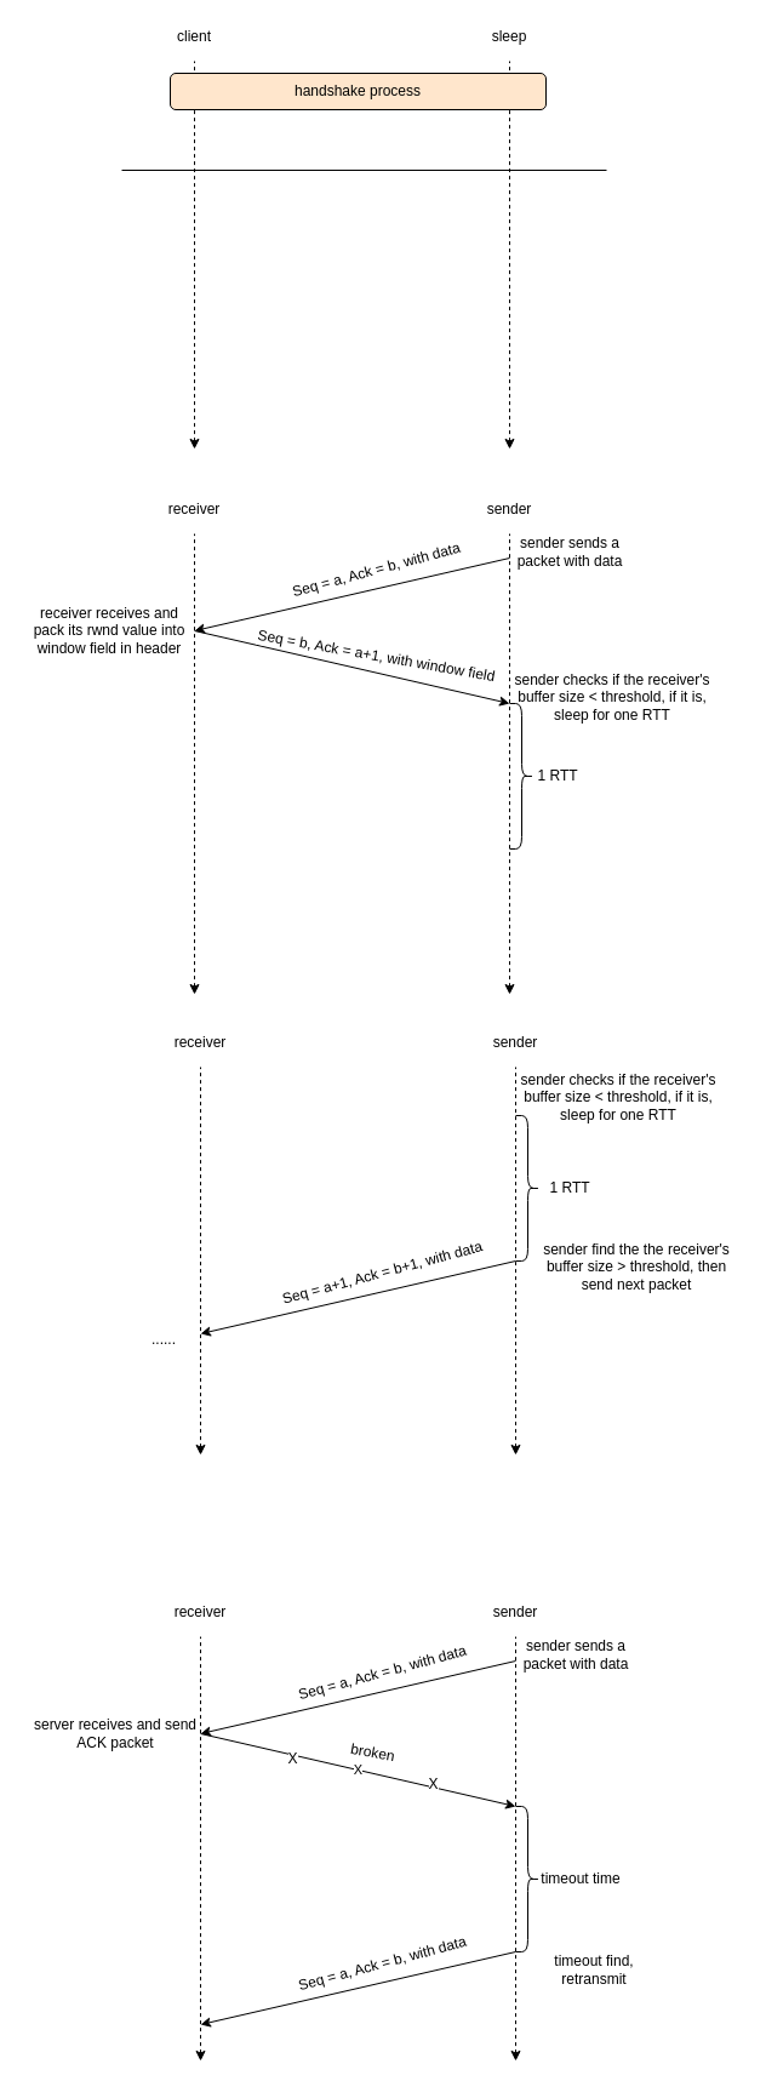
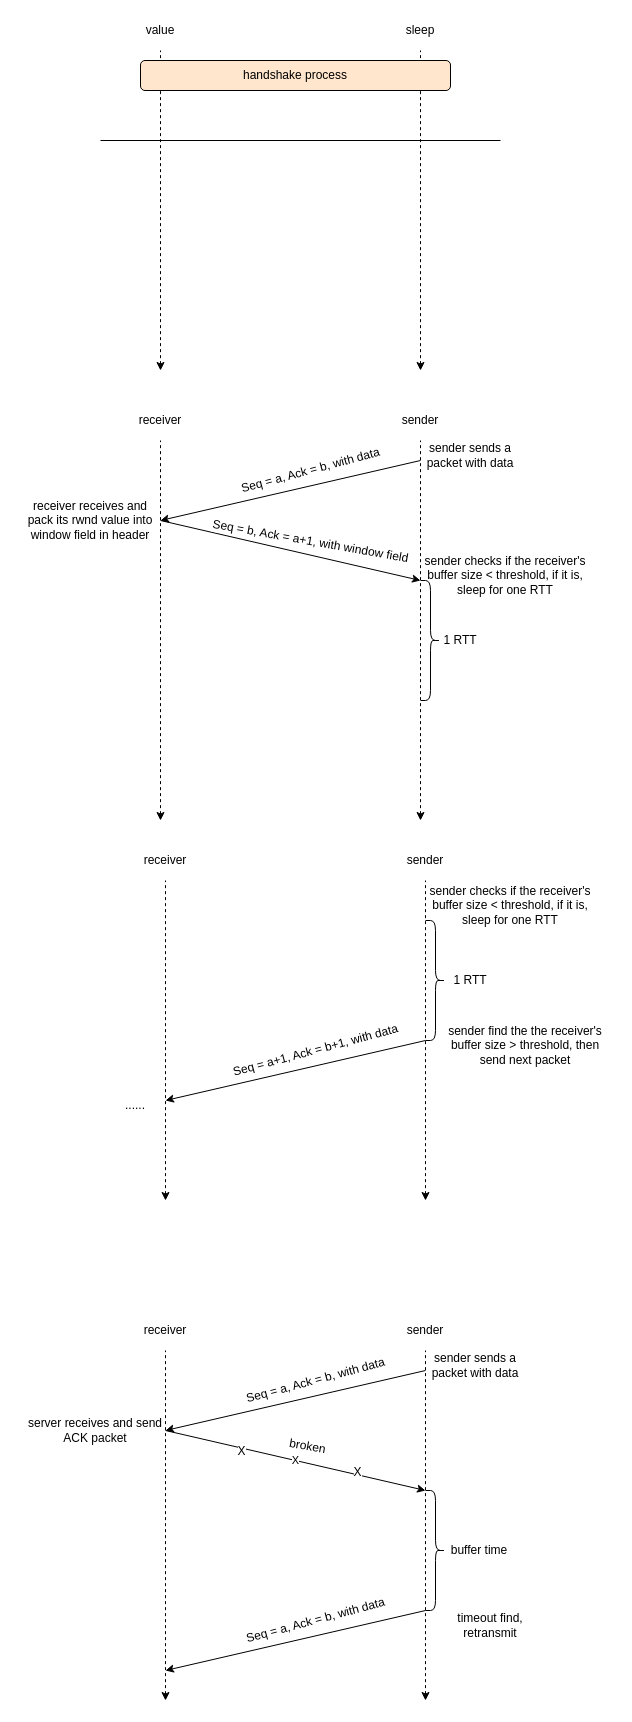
- <mxCell id="4" value="client" style="text;html=1;strokeColor=none;fillColor=none;align=center;verticalAlign=middle;whiteSpace=wrap;rounded=0;" parent="1" vertex="1"><mxGeometry x="140" y="20" width="40" height="20" as="geometry" /></mxCell>
+ <mxCell id="4" value="value" style="text;html=1;strokeColor=none;fillColor=none;align=center;verticalAlign=middle;whiteSpace=wrap;rounded=0;" parent="1" vertex="1"><mxGeometry x="140" y="20" width="40" height="20" as="geometry" /></mxCell>
- <mxCell id="43" value="timeout time" style="text;html=1;strokeColor=none;fillColor=none;align=center;verticalAlign=middle;whiteSpace=wrap;rounded=0;fontSize=12;" vertex="1" parent="1"><mxGeometry x="445" y="1495" width="67.5" height="110" as="geometry" /></mxCell>
+ <mxCell id="43" value="buffer time" style="text;html=1;strokeColor=none;fillColor=none;align=center;verticalAlign=middle;whiteSpace=wrap;rounded=0;fontSize=12;" vertex="1" parent="1"><mxGeometry x="445" y="1495" width="67.5" height="110" as="geometry" /></mxCell>
